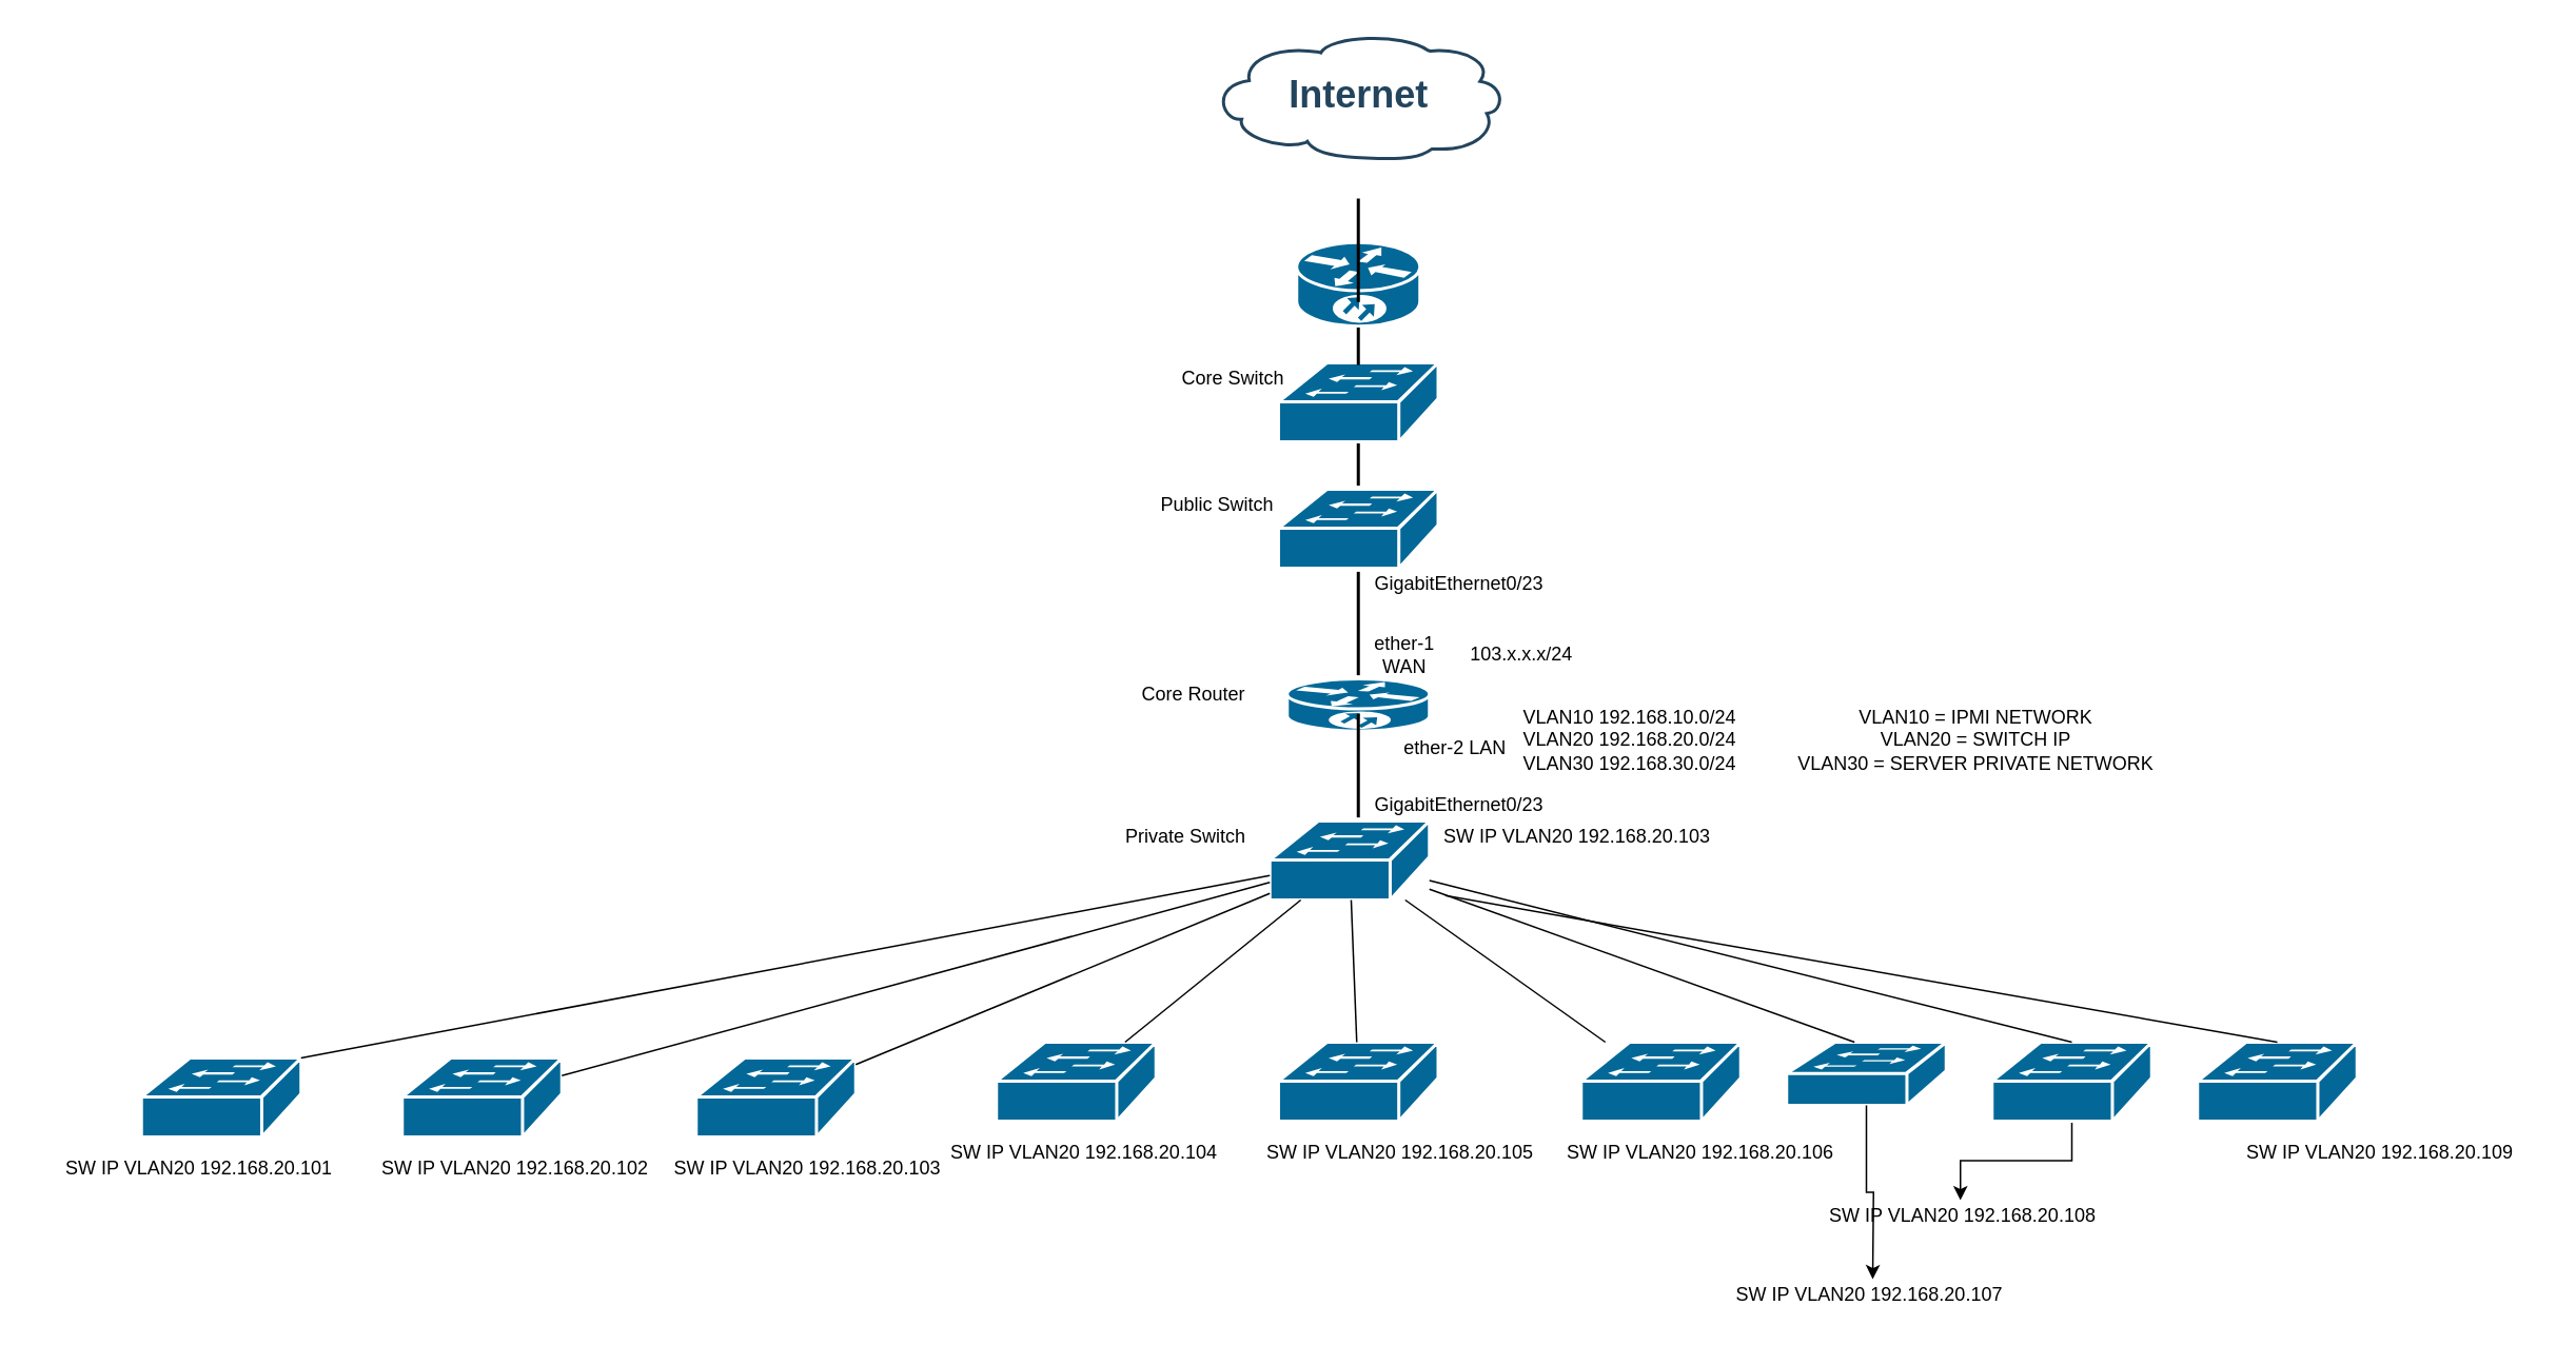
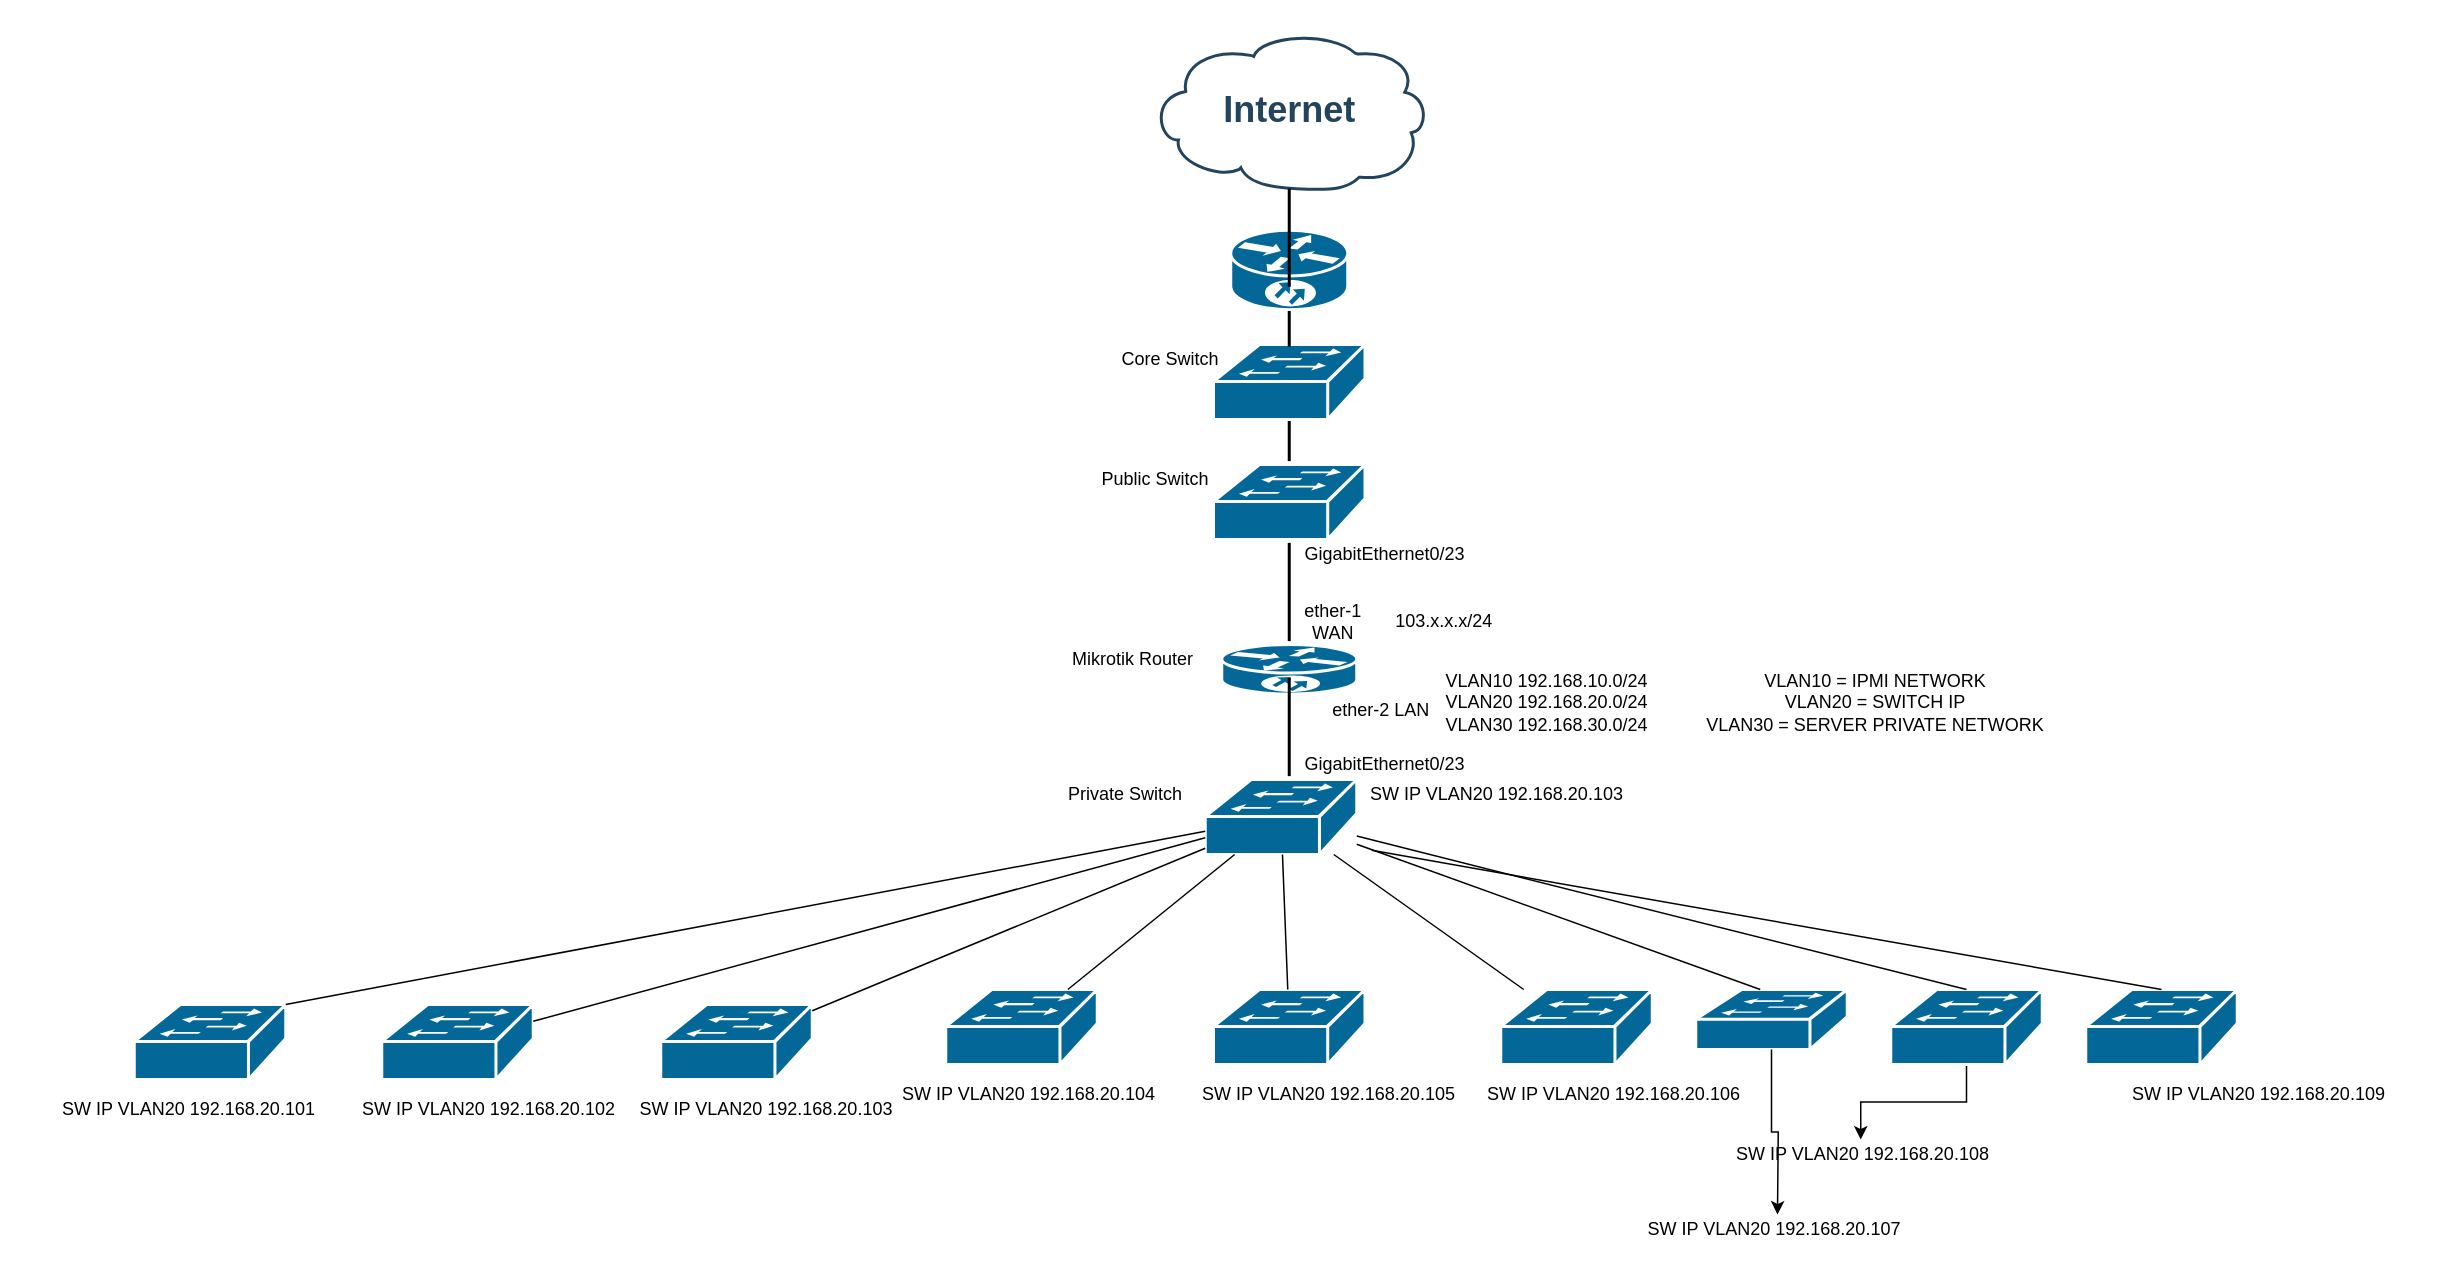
- <mxCell id="2" value="Internet" style="shape=mxgraph.cisco.storage.cloud;html=1;dashed=0;strokeColor=#23445D;fillColor=#ffffff;strokeWidth=2;fontFamily=Helvetica;fontSize=24;fontColor=#23445D;align=center;fontStyle=1" parent="1" vertex="1"><mxGeometry x="766" y="20" width="186" height="80" as="geometry" /></mxCell>
+ <mxCell id="2" value="Internet" style="shape=mxgraph.cisco.storage.cloud;html=1;dashed=0;strokeColor=#23445D;fillColor=#ffffff;strokeWidth=2;fontFamily=Helvetica;fontSize=24;fontColor=#23445D;align=center;fontStyle=1" parent="1" vertex="1"><mxGeometry x="766" y="20" width="186" height="106" as="geometry" /></mxCell>
- <mxCell id="12" value="Core Router" style="text;html=1;strokeColor=none;fillColor=none;align=center;verticalAlign=middle;whiteSpace=wrap;rounded=0;" parent="1" vertex="1"><mxGeometry x="694.5" y="429" width="120" height="20" as="geometry" /></mxCell>
+ <mxCell id="12" value="Mikrotik Router" style="text;html=1;strokeColor=none;fillColor=none;align=center;verticalAlign=middle;whiteSpace=wrap;rounded=0;" parent="1" vertex="1"><mxGeometry x="694.5" y="429" width="120" height="20" as="geometry" /></mxCell>
